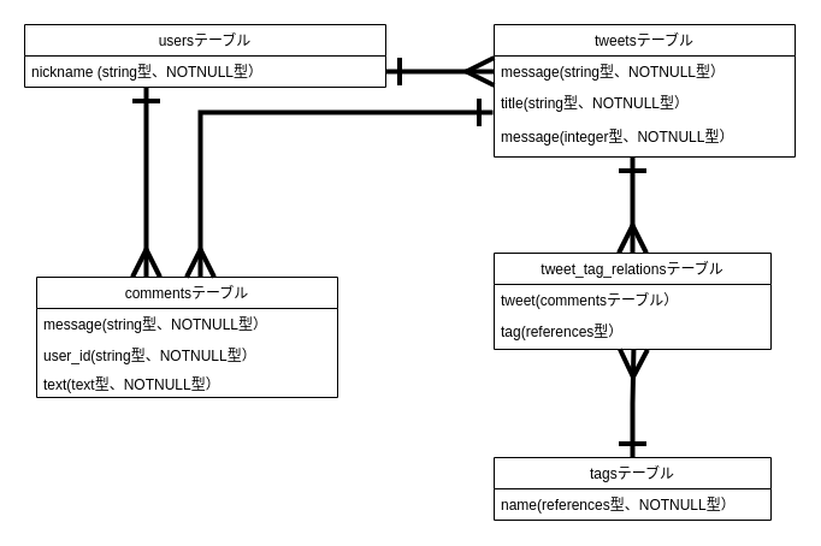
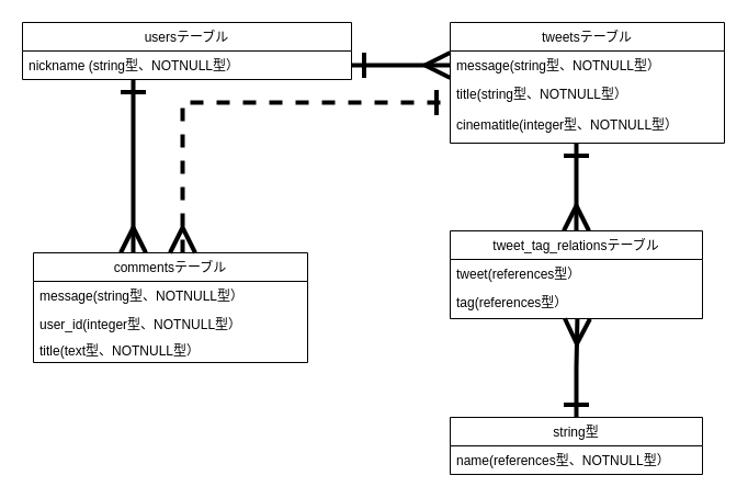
- <mxCell id="23" style="edgeStyle=orthogonalEdgeStyle;rounded=0;orthogonalLoop=1;jettySize=auto;html=1;entryX=-0.004;entryY=0.75;entryDx=0;entryDy=0;entryPerimeter=0;strokeWidth=4;startArrow=ERmany;startFill=0;exitX=0.544;exitY=0;exitDx=0;exitDy=0;exitPerimeter=0;endArrow=ERone;endFill=0;endSize=18;startSize=18;" parent="1" target="6" edge="1" source="14"><mxGeometry relative="1" as="geometry"><mxPoint x="165" y="220" as="sourcePoint" /><mxPoint x="165" y="82" as="targetPoint" /></mxGeometry></mxCell>
+ <mxCell id="23" style="edgeStyle=orthogonalEdgeStyle;rounded=0;orthogonalLoop=1;jettySize=auto;html=1;entryX=-0.004;entryY=0.75;entryDx=0;entryDy=0;entryPerimeter=0;strokeWidth=4;startArrow=ERmany;startFill=0;exitX=0.544;exitY=0;exitDx=0;exitDy=0;exitPerimeter=0;endArrow=ERone;endFill=0;endSize=18;startSize=18;dashed=1;" parent="1" target="6" edge="1" source="14"><mxGeometry relative="1" as="geometry"><mxPoint x="165" y="220" as="sourcePoint" /><mxPoint x="165" y="82" as="targetPoint" /></mxGeometry></mxCell>
- <mxCell id="7" value="message(integer型、NOTNULL型）" style="text;strokeColor=none;fillColor=none;align=left;verticalAlign=top;spacingLeft=4;spacingRight=4;overflow=hidden;rotatable=0;points=[[0,0.5],[1,0.5]];portConstraint=eastwest;" parent="4" vertex="1"><mxGeometry y="80" width="250" height="30" as="geometry" /></mxCell>
+ <mxCell id="7" value="cinematitle(integer型、NOTNULL型）" style="text;strokeColor=none;fillColor=none;align=left;verticalAlign=top;spacingLeft=4;spacingRight=4;overflow=hidden;rotatable=0;points=[[0,0.5],[1,0.5]];portConstraint=eastwest;" parent="4" vertex="1"><mxGeometry y="80" width="250" height="30" as="geometry" /></mxCell>
- <mxCell id="11" value="tweet(commentsテーブル）" style="text;strokeColor=none;fillColor=none;align=left;verticalAlign=top;spacingLeft=4;spacingRight=4;overflow=hidden;rotatable=0;points=[[0,0.5],[1,0.5]];portConstraint=eastwest;" parent="10" vertex="1"><mxGeometry y="26" width="230" height="26" as="geometry" /></mxCell>
+ <mxCell id="11" value="tweet(references型）" style="text;strokeColor=none;fillColor=none;align=left;verticalAlign=top;spacingLeft=4;spacingRight=4;overflow=hidden;rotatable=0;points=[[0,0.5],[1,0.5]];portConstraint=eastwest;" parent="10" vertex="1"><mxGeometry y="26" width="230" height="26" as="geometry" /></mxCell>
- <mxCell id="16" value="user_id(string型、NOTNULL型）" style="text;strokeColor=none;fillColor=none;align=left;verticalAlign=top;spacingLeft=4;spacingRight=4;overflow=hidden;rotatable=0;points=[[0,0.5],[1,0.5]];portConstraint=eastwest;" parent="14" vertex="1"><mxGeometry y="52" width="250" height="24" as="geometry" /></mxCell>
+ <mxCell id="16" value="user_id(integer型、NOTNULL型）" style="text;strokeColor=none;fillColor=none;align=left;verticalAlign=top;spacingLeft=4;spacingRight=4;overflow=hidden;rotatable=0;points=[[0,0.5],[1,0.5]];portConstraint=eastwest;" parent="14" vertex="1"><mxGeometry y="52" width="250" height="24" as="geometry" /></mxCell>
- <mxCell id="18" value="text(text型、NOTNULL型）" style="text;strokeColor=none;fillColor=none;align=left;verticalAlign=top;spacingLeft=4;spacingRight=4;overflow=hidden;rotatable=0;points=[[0,0.5],[1,0.5]];portConstraint=eastwest;" parent="14" vertex="1"><mxGeometry y="76" width="250" height="24" as="geometry" /></mxCell>
+ <mxCell id="18" value="title(text型、NOTNULL型）" style="text;strokeColor=none;fillColor=none;align=left;verticalAlign=top;spacingLeft=4;spacingRight=4;overflow=hidden;rotatable=0;points=[[0,0.5],[1,0.5]];portConstraint=eastwest;" parent="14" vertex="1"><mxGeometry y="76" width="250" height="24" as="geometry" /></mxCell>
- <mxCell id="20" value="tagsテーブル" style="swimlane;fontStyle=0;childLayout=stackLayout;horizontal=1;startSize=26;horizontalStack=0;resizeParent=1;resizeParentMax=0;resizeLast=0;collapsible=1;marginBottom=0;" parent="1" vertex="1"><mxGeometry x="410" y="380" width="230" height="52" as="geometry" /></mxCell>
+ <mxCell id="20" value="string型" style="swimlane;fontStyle=0;childLayout=stackLayout;horizontal=1;startSize=26;horizontalStack=0;resizeParent=1;resizeParentMax=0;resizeLast=0;collapsible=1;marginBottom=0;" parent="1" vertex="1"><mxGeometry x="410" y="380" width="230" height="52" as="geometry" /></mxCell>
